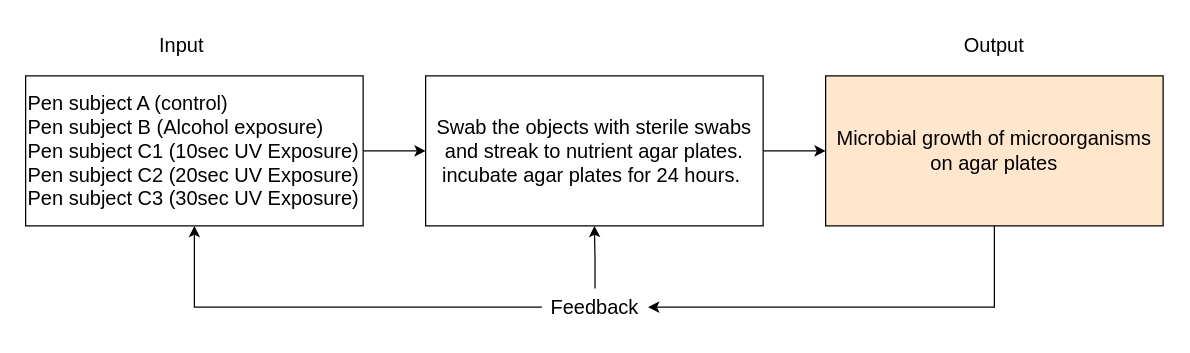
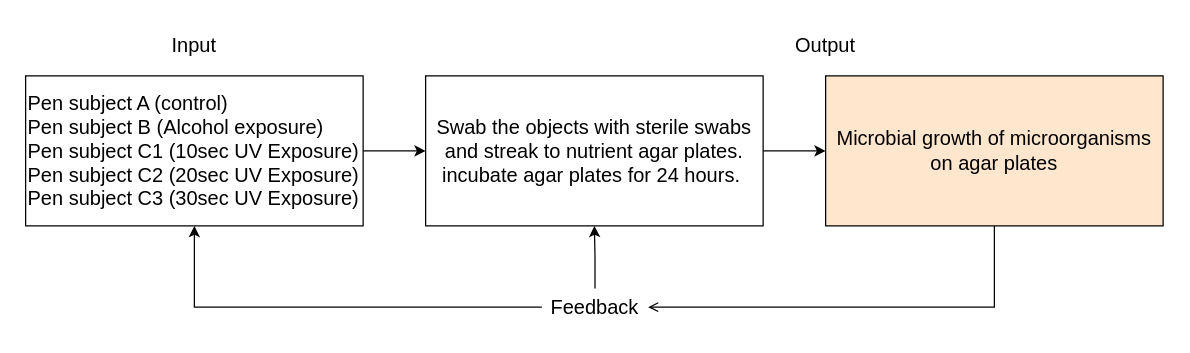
- <mxCell id="11" value="Input" style="text;html=1;strokeColor=none;fillColor=none;align=center;verticalAlign=middle;whiteSpace=wrap;rounded=0;fontSize=16;" vertex="1" parent="1"><mxGeometry x="115" y="20" width="60" height="30" as="geometry" /></mxCell>
+ <mxCell id="11" value="Input" style="text;html=1;strokeColor=none;fillColor=none;align=center;verticalAlign=middle;whiteSpace=wrap;rounded=0;fontSize=16;" vertex="1" parent="1"><mxGeometry x="125" y="20" width="60" height="30" as="geometry" /></mxCell>
- <mxCell id="12" value="Output" style="text;html=1;strokeColor=none;fillColor=none;align=center;verticalAlign=middle;whiteSpace=wrap;rounded=0;fontSize=16;" vertex="1" parent="1"><mxGeometry x="765" y="20" width="60" height="30" as="geometry" /></mxCell>
+ <mxCell id="12" value="Output" style="text;html=1;strokeColor=none;fillColor=none;align=center;verticalAlign=middle;whiteSpace=wrap;rounded=0;fontSize=16;" vertex="1" parent="1"><mxGeometry x="630" y="20" width="60" height="30" as="geometry" /></mxCell>
- <mxCell id="2" style="edgeStyle=orthogonalEdgeStyle;rounded=0;orthogonalLoop=1;jettySize=auto;html=1;exitX=0.5;exitY=1;exitDx=0;exitDy=0;entryX=1;entryY=0.5;entryDx=0;entryDy=0;fontSize=16;" parent="1" source="3" target="6" edge="1"><mxGeometry relative="1" as="geometry" /></mxCell>
+ <mxCell id="2" style="edgeStyle=orthogonalEdgeStyle;rounded=0;orthogonalLoop=1;jettySize=auto;html=1;exitX=0.5;exitY=1;exitDx=0;exitDy=0;entryX=1;entryY=0.5;entryDx=0;entryDy=0;fontSize=16;endArrow=open;" parent="1" source="3" target="6" edge="1"><mxGeometry relative="1" as="geometry" /></mxCell>
